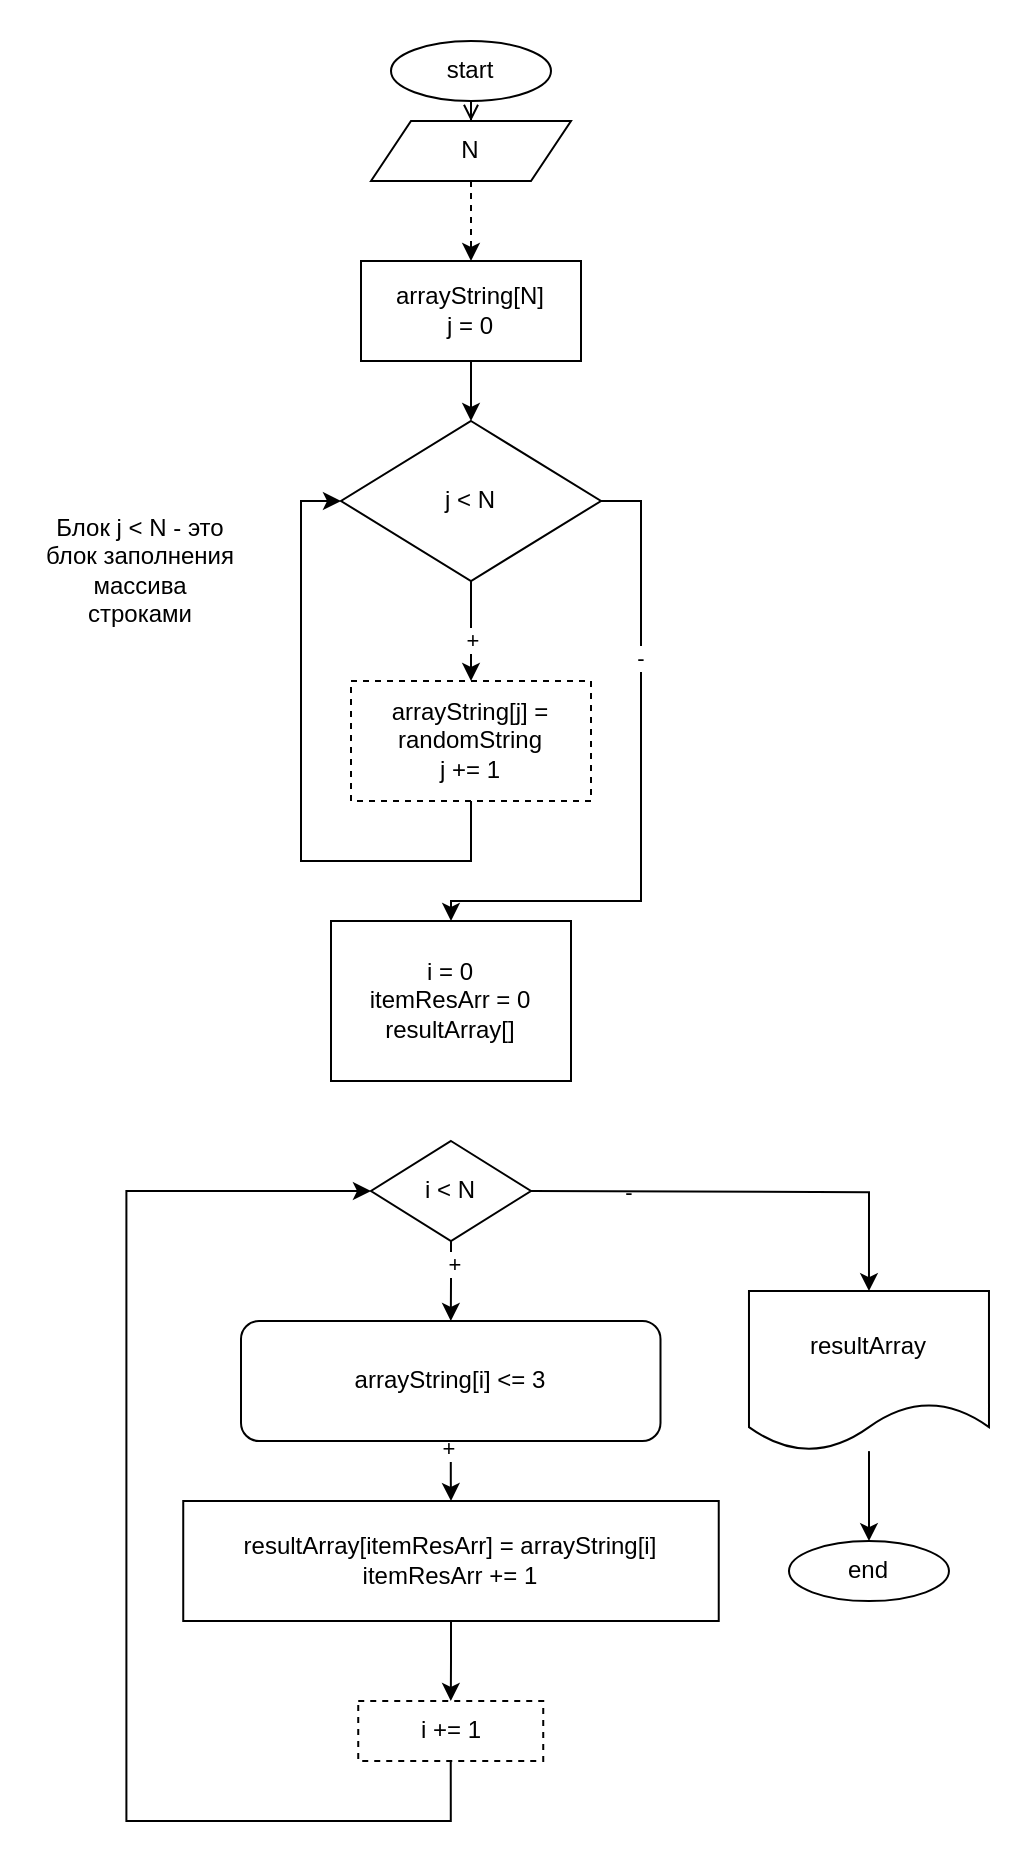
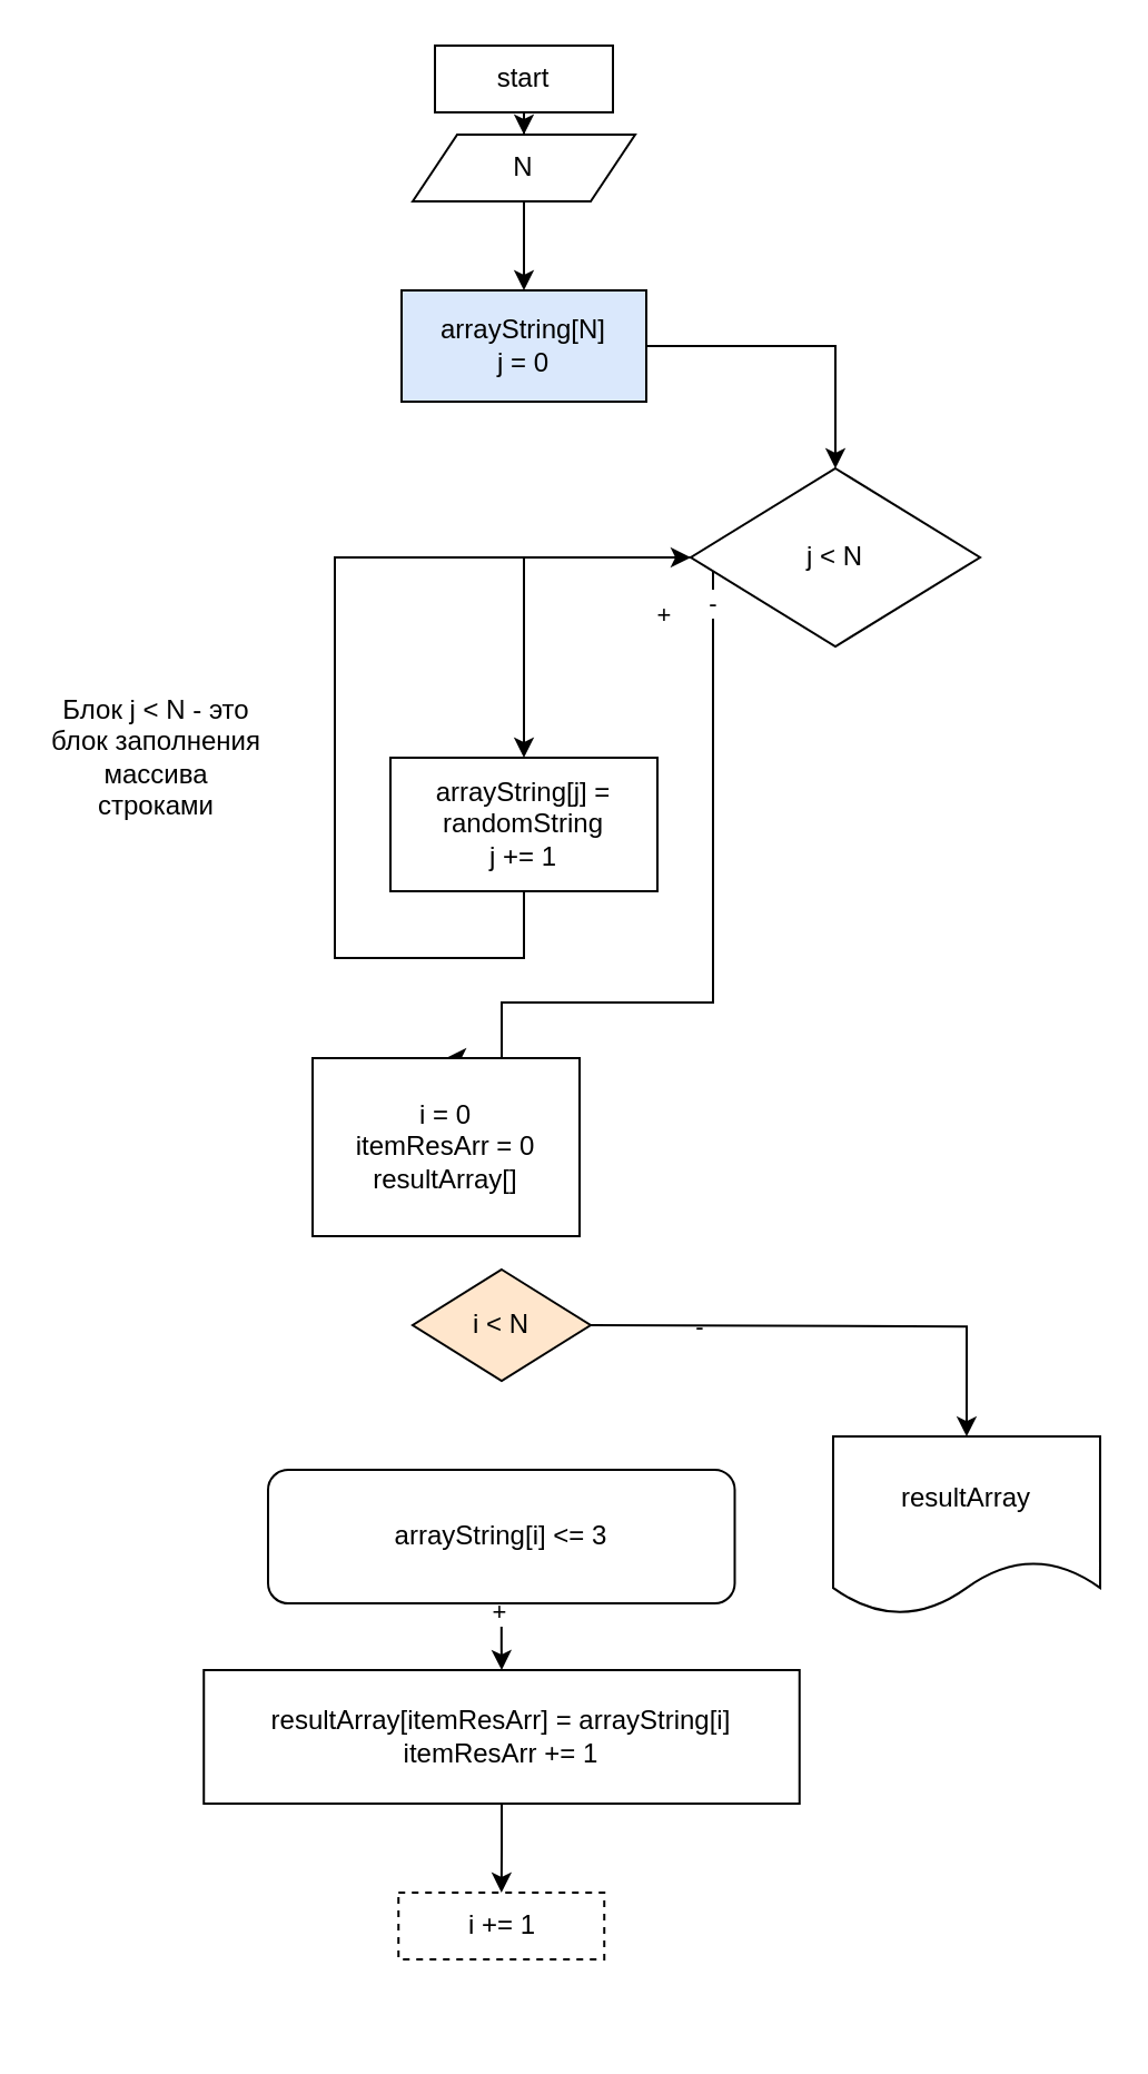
- <mxCell id="3" value="start" style="ellipse;whiteSpace=wrap;html=1;" vertex="1" parent="1"><mxGeometry x="195" y="20" width="80" height="30" as="geometry" /></mxCell>
+ <mxCell id="3" value="start" style="whiteSpace=wrap;html=1;rounded=0;" vertex="1" parent="1"><mxGeometry x="195" y="20" width="80" height="30" as="geometry" /></mxCell>
- <mxCell id="2" value="" style="edgeStyle=orthogonalEdgeStyle;rounded=0;orthogonalLoop=1;jettySize=auto;html=1;endArrow=open;" edge="1" parent="1" source="3" target="12"><mxGeometry relative="1" as="geometry" /></mxCell>
+ <mxCell id="2" value="" style="edgeStyle=orthogonalEdgeStyle;rounded=0;orthogonalLoop=1;jettySize=auto;html=1;" edge="1" parent="1" source="3" target="12"><mxGeometry relative="1" as="geometry" /></mxCell>
- <mxCell id="11" value="" style="edgeStyle=orthogonalEdgeStyle;rounded=0;orthogonalLoop=1;jettySize=auto;html=1;dashed=1;" edge="1" parent="1" source="12" target="5"><mxGeometry relative="1" as="geometry" /></mxCell>
+ <mxCell id="11" value="" style="edgeStyle=orthogonalEdgeStyle;rounded=0;orthogonalLoop=1;jettySize=auto;html=1;" edge="1" parent="1" source="12" target="5"><mxGeometry relative="1" as="geometry" /></mxCell>
- <mxCell id="5" value="&lt;div&gt;arrayString[N]&lt;/div&gt;&lt;div&gt;j = 0&lt;/div&gt;" style="rounded=0;whiteSpace=wrap;html=1;" vertex="1" parent="1"><mxGeometry x="180" y="130" width="110" height="50" as="geometry" /></mxCell>
+ <mxCell id="5" value="&lt;div&gt;arrayString[N]&lt;/div&gt;&lt;div&gt;j = 0&lt;/div&gt;" style="rounded=0;whiteSpace=wrap;html=1;fillColor=#dae8fc;" vertex="1" parent="1"><mxGeometry x="180" y="130" width="110" height="50" as="geometry" /></mxCell>
- <mxCell id="10" value="j &amp;lt; N" style="rhombus;whiteSpace=wrap;html=1;" vertex="1" parent="1"><mxGeometry x="170" y="210" width="130" height="80" as="geometry" /></mxCell>
+ <mxCell id="10" value="j &amp;lt; N" style="rhombus;whiteSpace=wrap;html=1;" vertex="1" parent="1"><mxGeometry x="310" y="210" width="130" height="80" as="geometry" /></mxCell>
- <mxCell id="26" value="Блок j &amp;lt; N - это блок заполнения массива строками" style="text;html=1;strokeColor=none;fillColor=none;align=center;verticalAlign=middle;whiteSpace=wrap;rounded=0;" vertex="1" parent="1"><mxGeometry x="20" y="250" width="100" height="70" as="geometry" /></mxCell>
+ <mxCell id="26" value="Блок j &amp;lt; N - это блок заполнения массива строками" style="text;html=1;strokeColor=none;fillColor=none;align=center;verticalAlign=middle;whiteSpace=wrap;rounded=0;" vertex="1" parent="1"><mxGeometry x="20" y="305" width="100" height="70" as="geometry" /></mxCell>
- <mxCell id="14" value="&lt;div&gt;arrayString[j] = randomString&lt;br&gt;&lt;/div&gt;&lt;div&gt;j += 1&lt;br&gt;&lt;/div&gt;" style="rounded=0;whiteSpace=wrap;html=1;dashed=1;" vertex="1" parent="1"><mxGeometry x="175" y="340" width="120" height="60" as="geometry" /></mxCell>
+ <mxCell id="14" value="&lt;div&gt;arrayString[j] = randomString&lt;br&gt;&lt;/div&gt;&lt;div&gt;j += 1&lt;br&gt;&lt;/div&gt;" style="rounded=0;whiteSpace=wrap;html=1;" vertex="1" parent="1"><mxGeometry x="175" y="340" width="120" height="60" as="geometry" /></mxCell>
- <mxCell id="27" value="&lt;div&gt;i = 0&lt;/div&gt;&lt;div&gt;itemResArr = 0&lt;br&gt;&lt;/div&gt;&lt;div&gt;resultArray[]&lt;br&gt;&lt;/div&gt;" style="rounded=0;whiteSpace=wrap;html=1;" vertex="1" parent="1"><mxGeometry x="165" y="460" width="120" height="80" as="geometry" /></mxCell>
+ <mxCell id="27" value="&lt;div&gt;i = 0&lt;/div&gt;&lt;div&gt;itemResArr = 0&lt;br&gt;&lt;/div&gt;&lt;div&gt;resultArray[]&lt;br&gt;&lt;/div&gt;" style="rounded=0;whiteSpace=wrap;html=1;" vertex="1" parent="1"><mxGeometry x="140" y="475" width="120" height="80" as="geometry" /></mxCell>
- <mxCell id="20" value="i &amp;lt; N" style="rhombus;whiteSpace=wrap;html=1;" vertex="1" parent="1"><mxGeometry x="184.99" y="570" width="80" height="50" as="geometry" /></mxCell>
+ <mxCell id="20" value="i &amp;lt; N" style="rhombus;whiteSpace=wrap;html=1;fillColor=#ffe6cc;" vertex="1" parent="1"><mxGeometry x="184.99" y="570" width="80" height="50" as="geometry" /></mxCell>
- <mxCell id="17" value="" style="edgeStyle=orthogonalEdgeStyle;rounded=0;orthogonalLoop=1;jettySize=auto;html=1;" edge="1" parent="1" source="20" target="23"><mxGeometry relative="1" as="geometry" /></mxCell>
- <mxCell id="18" value="+" style="edgeLabel;html=1;align=center;verticalAlign=middle;resizable=0;points=[];" vertex="1" connectable="0" parent="17"><mxGeometry x="-0.422" y="1" relative="1" as="geometry"><mxPoint as="offset" /></mxGeometry></mxCell>
- <mxCell id="29" value="" style="edgeStyle=orthogonalEdgeStyle;rounded=0;orthogonalLoop=1;jettySize=auto;html=1;" edge="1" parent="1" source="30" target="31"><mxGeometry relative="1" as="geometry" /></mxCell>
- <mxCell id="31" value="end" style="ellipse;whiteSpace=wrap;html=1;" vertex="1" parent="1"><mxGeometry x="393.99" y="770.06" width="80" height="30" as="geometry" /></mxCell>
- <mxCell id="24" style="edgeStyle=orthogonalEdgeStyle;rounded=0;orthogonalLoop=1;jettySize=auto;html=1;entryX=0;entryY=0.5;entryDx=0;entryDy=0;exitX=0.5;exitY=1;exitDx=0;exitDy=0;" edge="1" parent="1" source="25" target="20"><mxGeometry relative="1" as="geometry"><Array as="points"><mxPoint x="224.74" y="910" /><mxPoint x="62.74" y="910" /><mxPoint x="62.74" y="595" /></Array></mxGeometry></mxCell>
